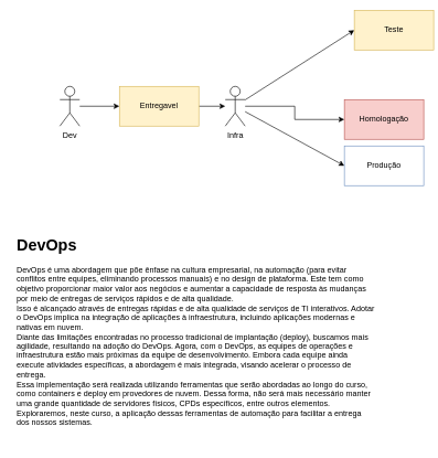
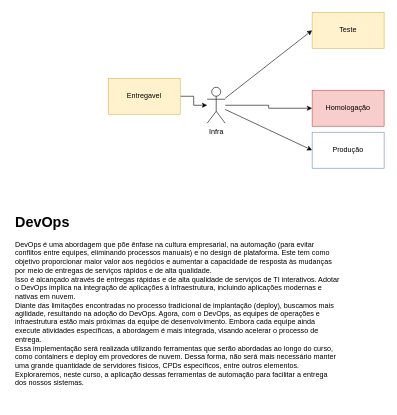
- <mxCell id="10" value="Teste" style="rounded=0;whiteSpace=wrap;html=1;fillColor=#fff2cc;strokeColor=#d6b656;" vertex="1" parent="1"><mxGeometry x="535" y="15" width="120" height="60" as="geometry" /></mxCell>
+ <mxCell id="10" value="Teste" style="rounded=0;whiteSpace=wrap;html=1;fillColor=#fff2cc;strokeColor=#d6b656;" vertex="1" parent="1"><mxGeometry x="520" y="20" width="120" height="60" as="geometry" /></mxCell>
- <mxCell id="3" value="Dev" style="shape=umlActor;verticalLabelPosition=bottom;verticalAlign=top;html=1;outlineConnect=0;" vertex="1" parent="1"><mxGeometry x="90" y="130" width="30" height="60" as="geometry" /></mxCell>
- <mxCell id="2" value="" style="edgeStyle=orthogonalEdgeStyle;rounded=0;orthogonalLoop=1;jettySize=auto;html=1;" edge="1" parent="1" source="3" target="5"><mxGeometry relative="1" as="geometry" /></mxCell>
- <mxCell id="9" value="Infra" style="shape=umlActor;verticalLabelPosition=bottom;verticalAlign=top;html=1;outlineConnect=0;" vertex="1" parent="1"><mxGeometry x="340" y="130" width="30" height="60" as="geometry" /></mxCell>
+ <mxCell id="9" value="Infra" style="shape=umlActor;verticalLabelPosition=bottom;verticalAlign=top;html=1;outlineConnect=0;" vertex="1" parent="1"><mxGeometry x="345" y="145" width="30" height="60" as="geometry" /></mxCell>
